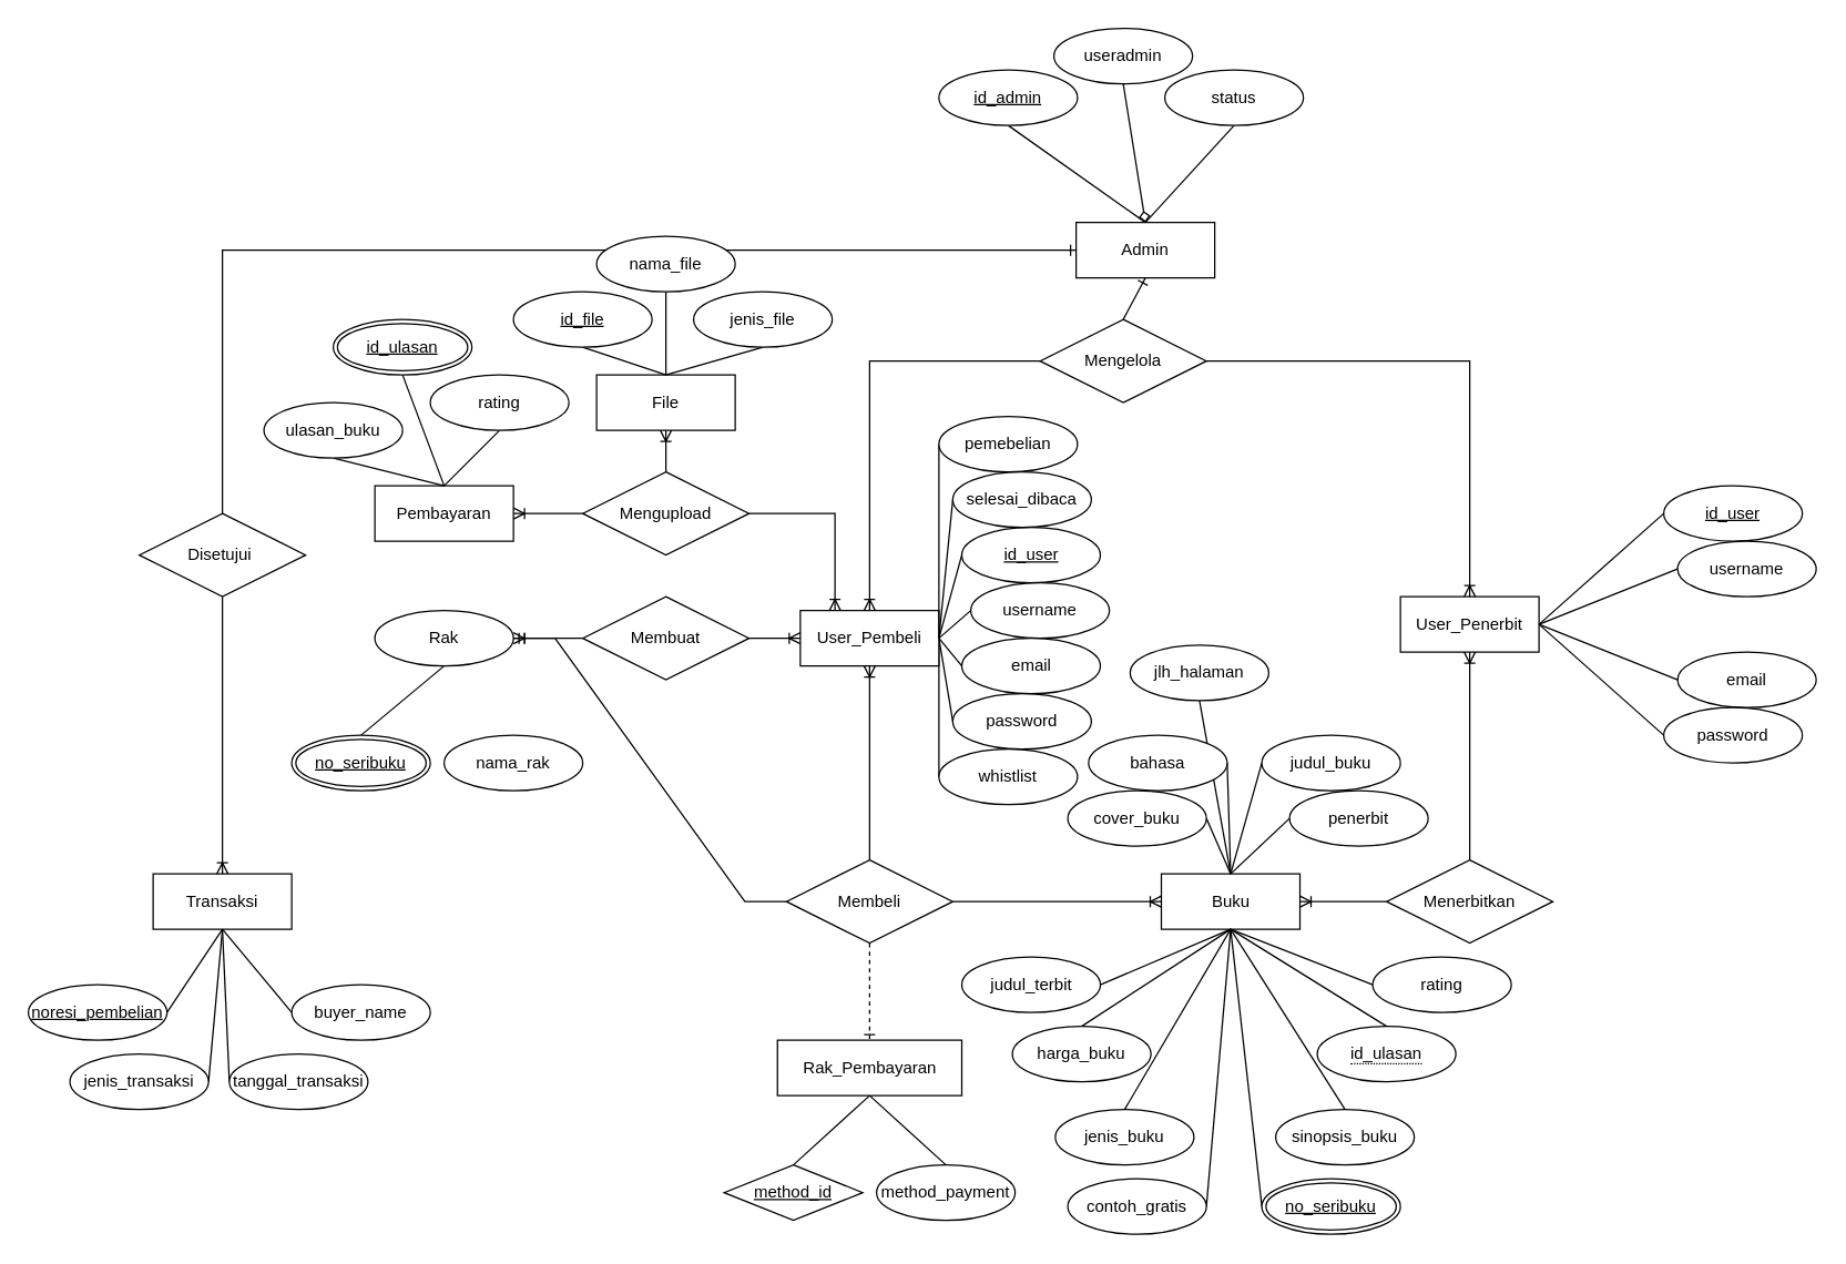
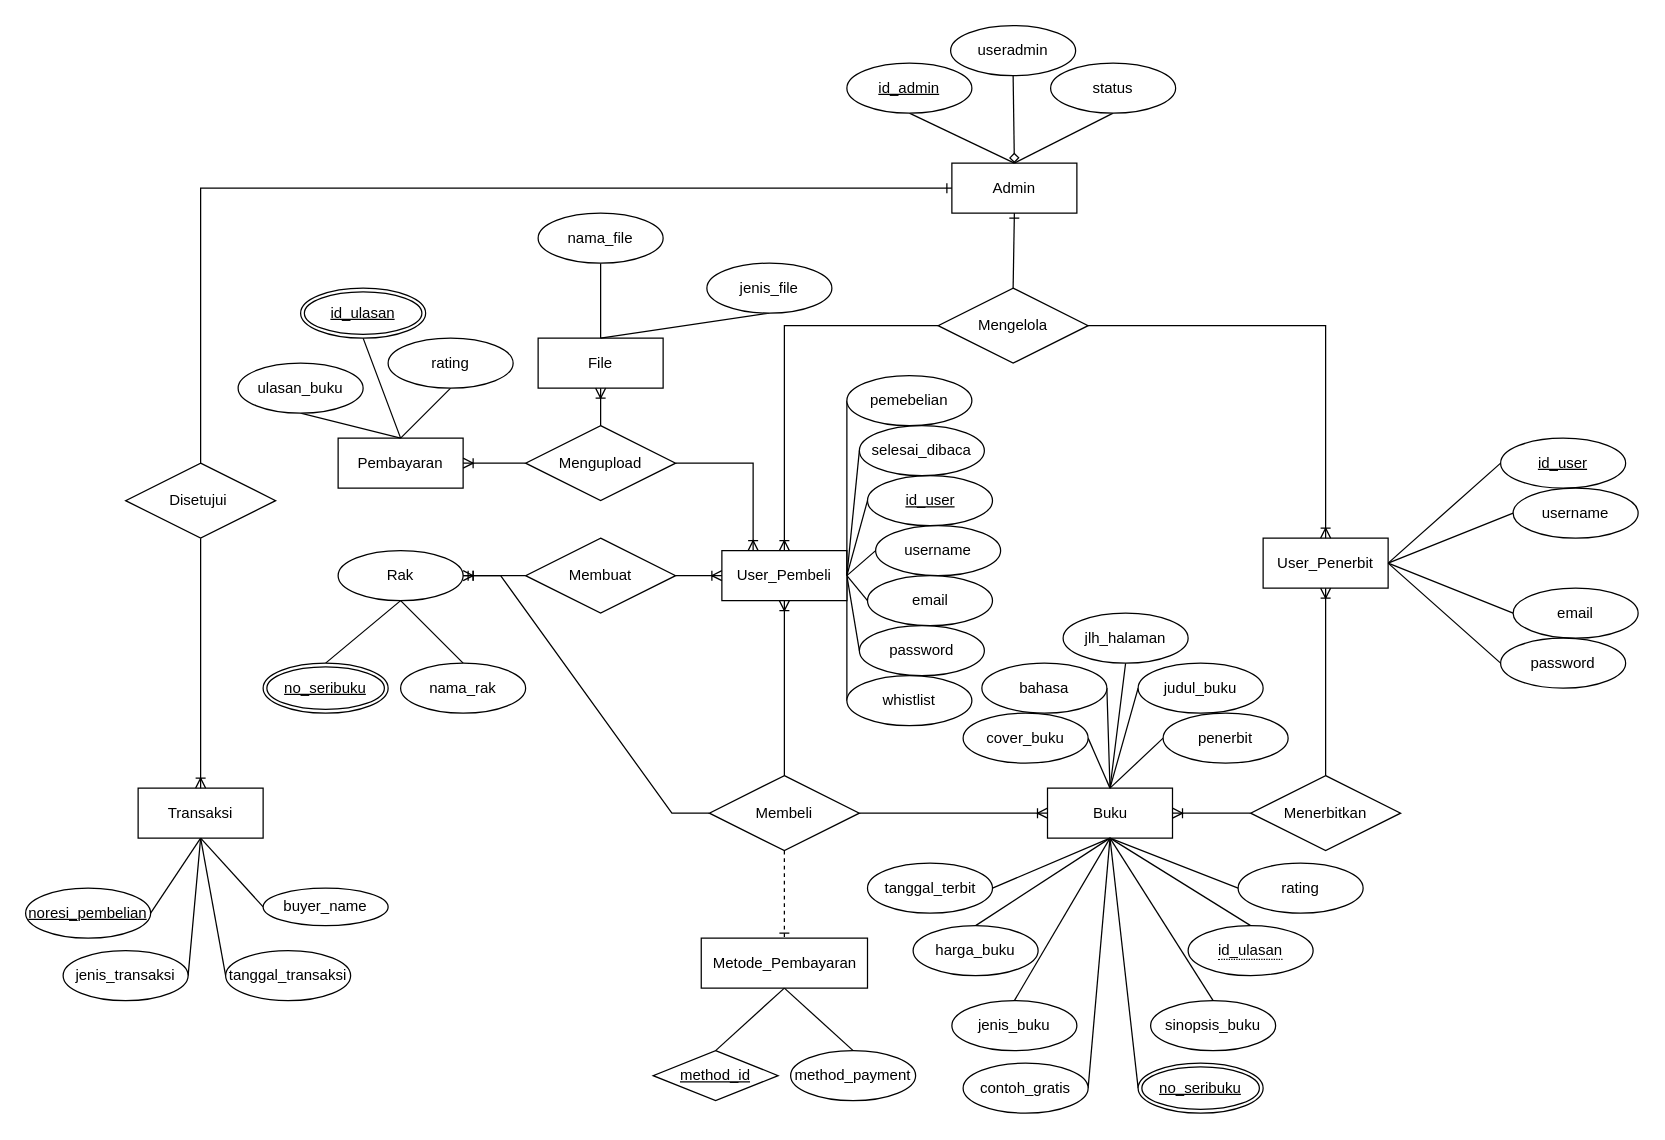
- <mxCell id="2" value="Admin" style="whiteSpace=wrap;html=1;align=center;fontFamily=Helvetica;fontSize=12;fontColor=default;startSize=30;strokeColor=default;fillColor=default;" parent="1" vertex="1"><mxGeometry x="776" y="160" width="100" height="40" as="geometry" /></mxCell>
+ <mxCell id="2" value="Admin" style="whiteSpace=wrap;html=1;align=center;fontFamily=Helvetica;fontSize=12;fontColor=default;startSize=30;strokeColor=default;fillColor=default;" parent="1" vertex="1"><mxGeometry x="761" y="130" width="100" height="40" as="geometry" /></mxCell>
- <mxCell id="73" value="id_file" style="ellipse;whiteSpace=wrap;html=1;align=center;fontStyle=4;fontFamily=Helvetica;fontSize=12;fontColor=default;startSize=30;strokeColor=default;fillColor=default;" parent="1" vertex="1"><mxGeometry x="370" y="210" width="100" height="40" as="geometry" /></mxCell>
- <mxCell id="75" value="jenis_file" style="ellipse;whiteSpace=wrap;html=1;align=center;fontFamily=Helvetica;fontSize=12;fontColor=default;startSize=30;strokeColor=default;fillColor=default;" parent="1" vertex="1"><mxGeometry x="500" y="210" width="100" height="40" as="geometry" /></mxCell>
+ <mxCell id="75" value="jenis_file" style="ellipse;whiteSpace=wrap;html=1;align=center;fontFamily=Helvetica;fontSize=12;fontColor=default;startSize=30;strokeColor=default;fillColor=default;" parent="1" vertex="1"><mxGeometry x="565" y="210" width="100" height="40" as="geometry" /></mxCell>
- <mxCell id="72" style="edgeStyle=none;rounded=0;orthogonalLoop=1;jettySize=auto;html=1;exitX=0.5;exitY=1;exitDx=0;exitDy=0;fontFamily=Helvetica;fontSize=12;fontColor=default;startArrow=none;startFill=0;endArrow=none;endFill=0;startSize=30;entryX=0.5;entryY=0;entryDx=0;entryDy=0;" parent="1" source="73" target="32" edge="1"><mxGeometry relative="1" as="geometry" /></mxCell>
- <mxCell id="83" value="jlh_halaman" style="ellipse;whiteSpace=wrap;html=1;align=center;fontFamily=Helvetica;fontSize=12;fontColor=default;startSize=30;strokeColor=default;fillColor=default;" parent="1" vertex="1"><mxGeometry x="815" y="465" width="100" height="40" as="geometry" /></mxCell>
+ <mxCell id="83" value="jlh_halaman" style="ellipse;whiteSpace=wrap;html=1;align=center;fontFamily=Helvetica;fontSize=12;fontColor=default;startSize=30;strokeColor=default;fillColor=default;" parent="1" vertex="1"><mxGeometry x="850" y="490" width="100" height="40" as="geometry" /></mxCell>
+ <mxCell id="90" style="edgeStyle=none;rounded=0;orthogonalLoop=1;jettySize=auto;html=1;exitX=0.5;exitY=1;exitDx=0;exitDy=0;entryX=0.5;entryY=0;entryDx=0;entryDy=0;endArrow=none;endFill=0;" parent="1" source="91" target="92" edge="1"><mxGeometry relative="1" as="geometry" /></mxCell>
- <mxCell id="87" value="judul_terbit" style="ellipse;whiteSpace=wrap;html=1;align=center;fontFamily=Helvetica;fontSize=12;fontColor=default;startSize=30;strokeColor=default;fillColor=default;" parent="1" vertex="1"><mxGeometry x="693.5" y="690" width="100" height="40" as="geometry" /></mxCell>
+ <mxCell id="87" value="tanggal_terbit" style="ellipse;whiteSpace=wrap;html=1;align=center;fontFamily=Helvetica;fontSize=12;fontColor=default;startSize=30;strokeColor=default;fillColor=default;" parent="1" vertex="1"><mxGeometry x="693.5" y="690" width="100" height="40" as="geometry" /></mxCell>
- <mxCell id="71" value="buyer_name" style="ellipse;whiteSpace=wrap;html=1;align=center;fontFamily=Helvetica;fontSize=12;fontColor=default;startSize=30;strokeColor=default;fillColor=default;" parent="1" vertex="1"><mxGeometry x="210" y="710" width="100" height="40" as="geometry" /></mxCell>
+ <mxCell id="71" value="buyer_name" style="ellipse;whiteSpace=wrap;html=1;align=center;fontFamily=Helvetica;fontSize=12;fontColor=default;startSize=30;strokeColor=default;fillColor=default;" parent="1" vertex="1"><mxGeometry x="210" y="710" width="100" height="30" as="geometry" /></mxCell>
- <mxCell id="17" value="Rak_Pembayaran" style="whiteSpace=wrap;html=1;align=center;fontFamily=Helvetica;fontSize=12;fontColor=default;startSize=30;strokeColor=default;fillColor=default;" parent="1" vertex="1"><mxGeometry x="560.5" y="750" width="133" height="40" as="geometry" /></mxCell>
+ <mxCell id="17" value="Metode_Pembayaran" style="whiteSpace=wrap;html=1;align=center;fontFamily=Helvetica;fontSize=12;fontColor=default;startSize=30;strokeColor=default;fillColor=default;" parent="1" vertex="1"><mxGeometry x="560.5" y="750" width="133" height="40" as="geometry" /></mxCell>
- <mxCell id="67" value="tanggal_transaksi" style="ellipse;whiteSpace=wrap;html=1;align=center;fontFamily=Helvetica;fontSize=12;fontColor=default;startSize=30;strokeColor=default;fillColor=default;" parent="1" vertex="1"><mxGeometry x="165" y="760" width="100" height="40" as="geometry" /></mxCell>
+ <mxCell id="67" value="tanggal_transaksi" style="ellipse;whiteSpace=wrap;html=1;align=center;fontFamily=Helvetica;fontSize=12;fontColor=default;startSize=30;strokeColor=default;fillColor=default;" parent="1" vertex="1"><mxGeometry x="180" y="760" width="100" height="40" as="geometry" /></mxCell>
